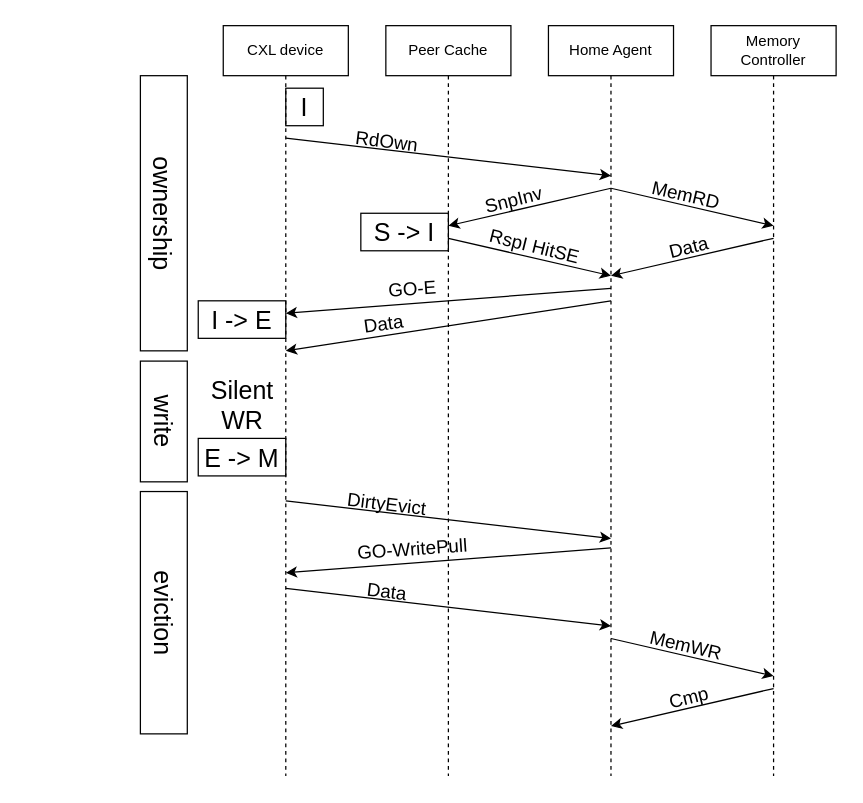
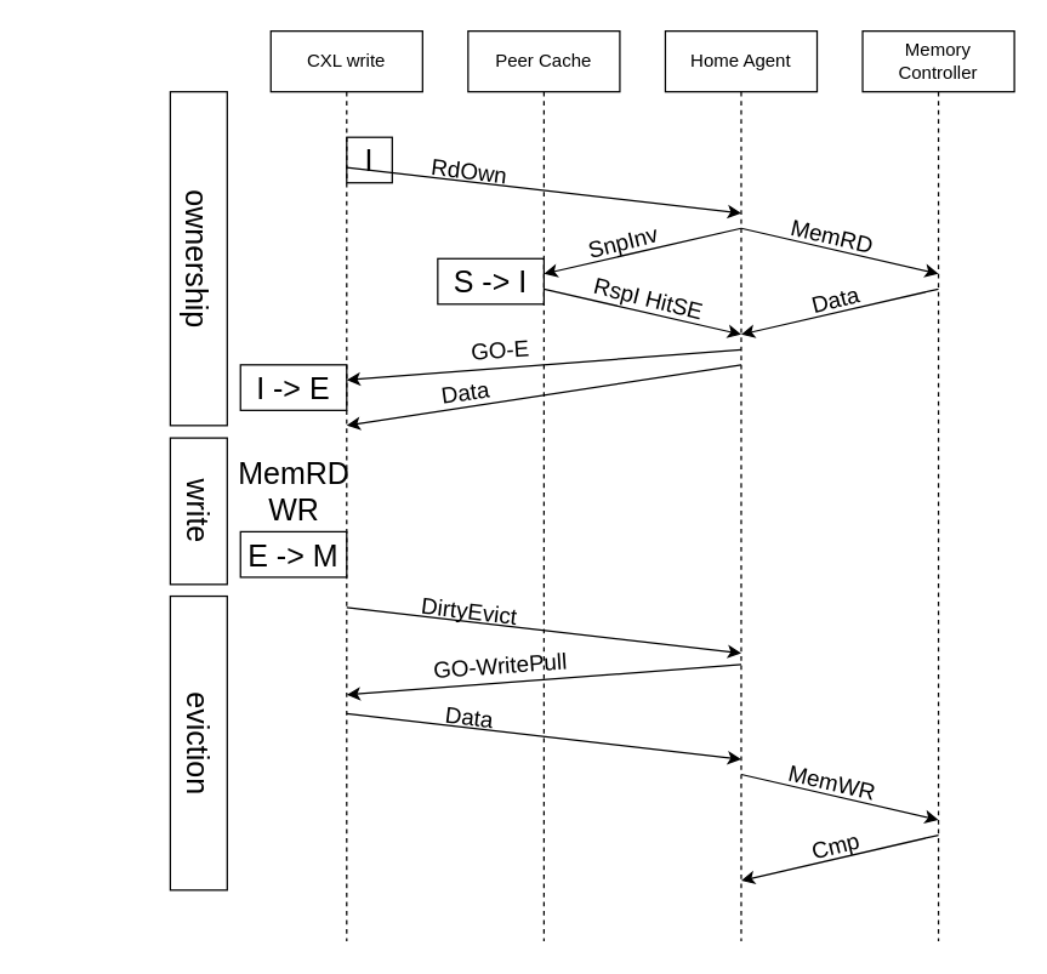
- <mxCell id="2" value="CXL device" style="shape=umlLifeline;perimeter=lifelinePerimeter;whiteSpace=wrap;html=1;container=1;collapsible=0;recursiveResize=0;outlineConnect=0;fillColor=none;" vertex="1" parent="1"><mxGeometry x="178" y="20" width="100" height="600" as="geometry" /></mxCell>
+ <mxCell id="2" value="CXL write" style="shape=umlLifeline;perimeter=lifelinePerimeter;whiteSpace=wrap;html=1;container=1;collapsible=0;recursiveResize=0;outlineConnect=0;fillColor=none;" vertex="1" parent="1"><mxGeometry x="178" y="20" width="100" height="600" as="geometry" /></mxCell>
- <mxCell id="3" value="&lt;font style=&quot;font-size: 20px;&quot;&gt;I&lt;/font&gt;" style="rounded=0;whiteSpace=wrap;html=1;strokeColor=default;fillColor=none;" vertex="1" parent="2"><mxGeometry x="50" y="50" width="30" height="30" as="geometry" /></mxCell>
+ <mxCell id="3" value="&lt;font style=&quot;font-size: 20px;&quot;&gt;I&lt;/font&gt;" style="rounded=0;whiteSpace=wrap;html=1;strokeColor=default;fillColor=none;" vertex="1" parent="2"><mxGeometry x="50" y="70" width="30" height="30" as="geometry" /></mxCell>
- <mxCell id="34" value="Silent&lt;br&gt;WR" style="text;html=1;align=center;verticalAlign=middle;resizable=0;points=[];autosize=1;strokeColor=none;fillColor=none;fontSize=20;" vertex="1" parent="1"><mxGeometry x="158" y="293" width="70" height="60" as="geometry" /></mxCell>
+ <mxCell id="34" value="MemRD&lt;br&gt;WR" style="text;html=1;align=center;verticalAlign=middle;resizable=0;points=[];autosize=1;strokeColor=none;fillColor=none;fontSize=20;" vertex="1" parent="1"><mxGeometry x="158" y="293" width="70" height="60" as="geometry" /></mxCell>
